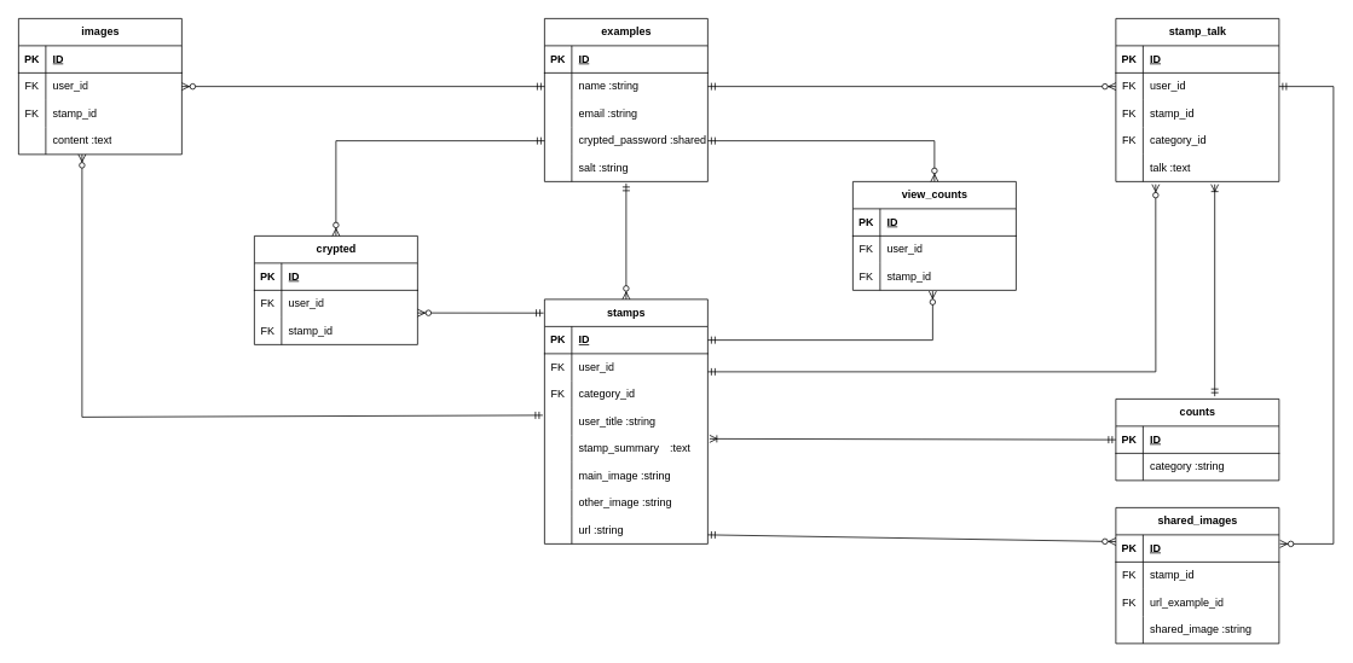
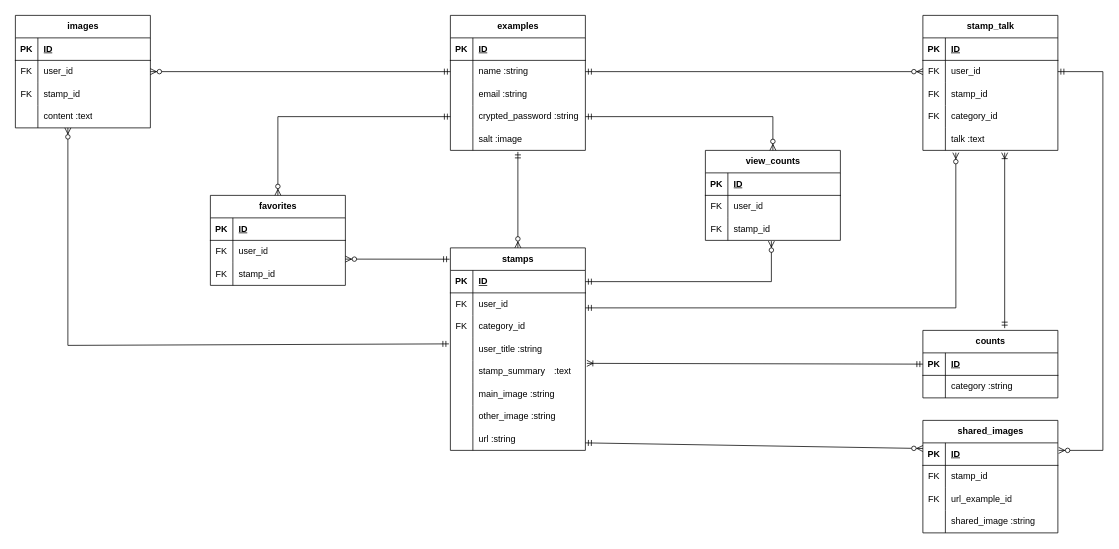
- <mxCell id="14" value="crypted_password :shared" style="shape=partialRectangle;connectable=0;fillColor=none;top=0;left=0;bottom=0;right=0;align=left;spacingLeft=6;overflow=hidden;whiteSpace=wrap;html=1;" parent="12" vertex="1"><mxGeometry x="30" width="150" height="30" as="geometry"><mxRectangle width="150" height="30" as="alternateBounds" /></mxGeometry></mxCell>
+ <mxCell id="14" value="crypted_password :string" style="shape=partialRectangle;connectable=0;fillColor=none;top=0;left=0;bottom=0;right=0;align=left;spacingLeft=6;overflow=hidden;whiteSpace=wrap;html=1;" parent="12" vertex="1"><mxGeometry x="30" width="150" height="30" as="geometry"><mxRectangle width="150" height="30" as="alternateBounds" /></mxGeometry></mxCell>
- <mxCell id="17" value="salt :string" style="shape=partialRectangle;connectable=0;fillColor=none;top=0;left=0;bottom=0;right=0;align=left;spacingLeft=6;overflow=hidden;whiteSpace=wrap;html=1;" parent="15" vertex="1"><mxGeometry x="30" width="150" height="30" as="geometry"><mxRectangle width="150" height="30" as="alternateBounds" /></mxGeometry></mxCell>
+ <mxCell id="17" value="salt :image" style="shape=partialRectangle;connectable=0;fillColor=none;top=0;left=0;bottom=0;right=0;align=left;spacingLeft=6;overflow=hidden;whiteSpace=wrap;html=1;" parent="15" vertex="1"><mxGeometry x="30" width="150" height="30" as="geometry"><mxRectangle width="150" height="30" as="alternateBounds" /></mxGeometry></mxCell>
- <mxCell id="102" value="crypted" style="shape=table;startSize=30;container=1;collapsible=1;childLayout=tableLayout;fixedRows=1;rowLines=0;fontStyle=1;align=center;resizeLast=1;html=1;" parent="1" vertex="1"><mxGeometry x="280" y="260" width="180" height="120" as="geometry" /></mxCell>
+ <mxCell id="102" value="favorites" style="shape=table;startSize=30;container=1;collapsible=1;childLayout=tableLayout;fixedRows=1;rowLines=0;fontStyle=1;align=center;resizeLast=1;html=1;" parent="1" vertex="1"><mxGeometry x="280" y="260" width="180" height="120" as="geometry" /></mxCell>
